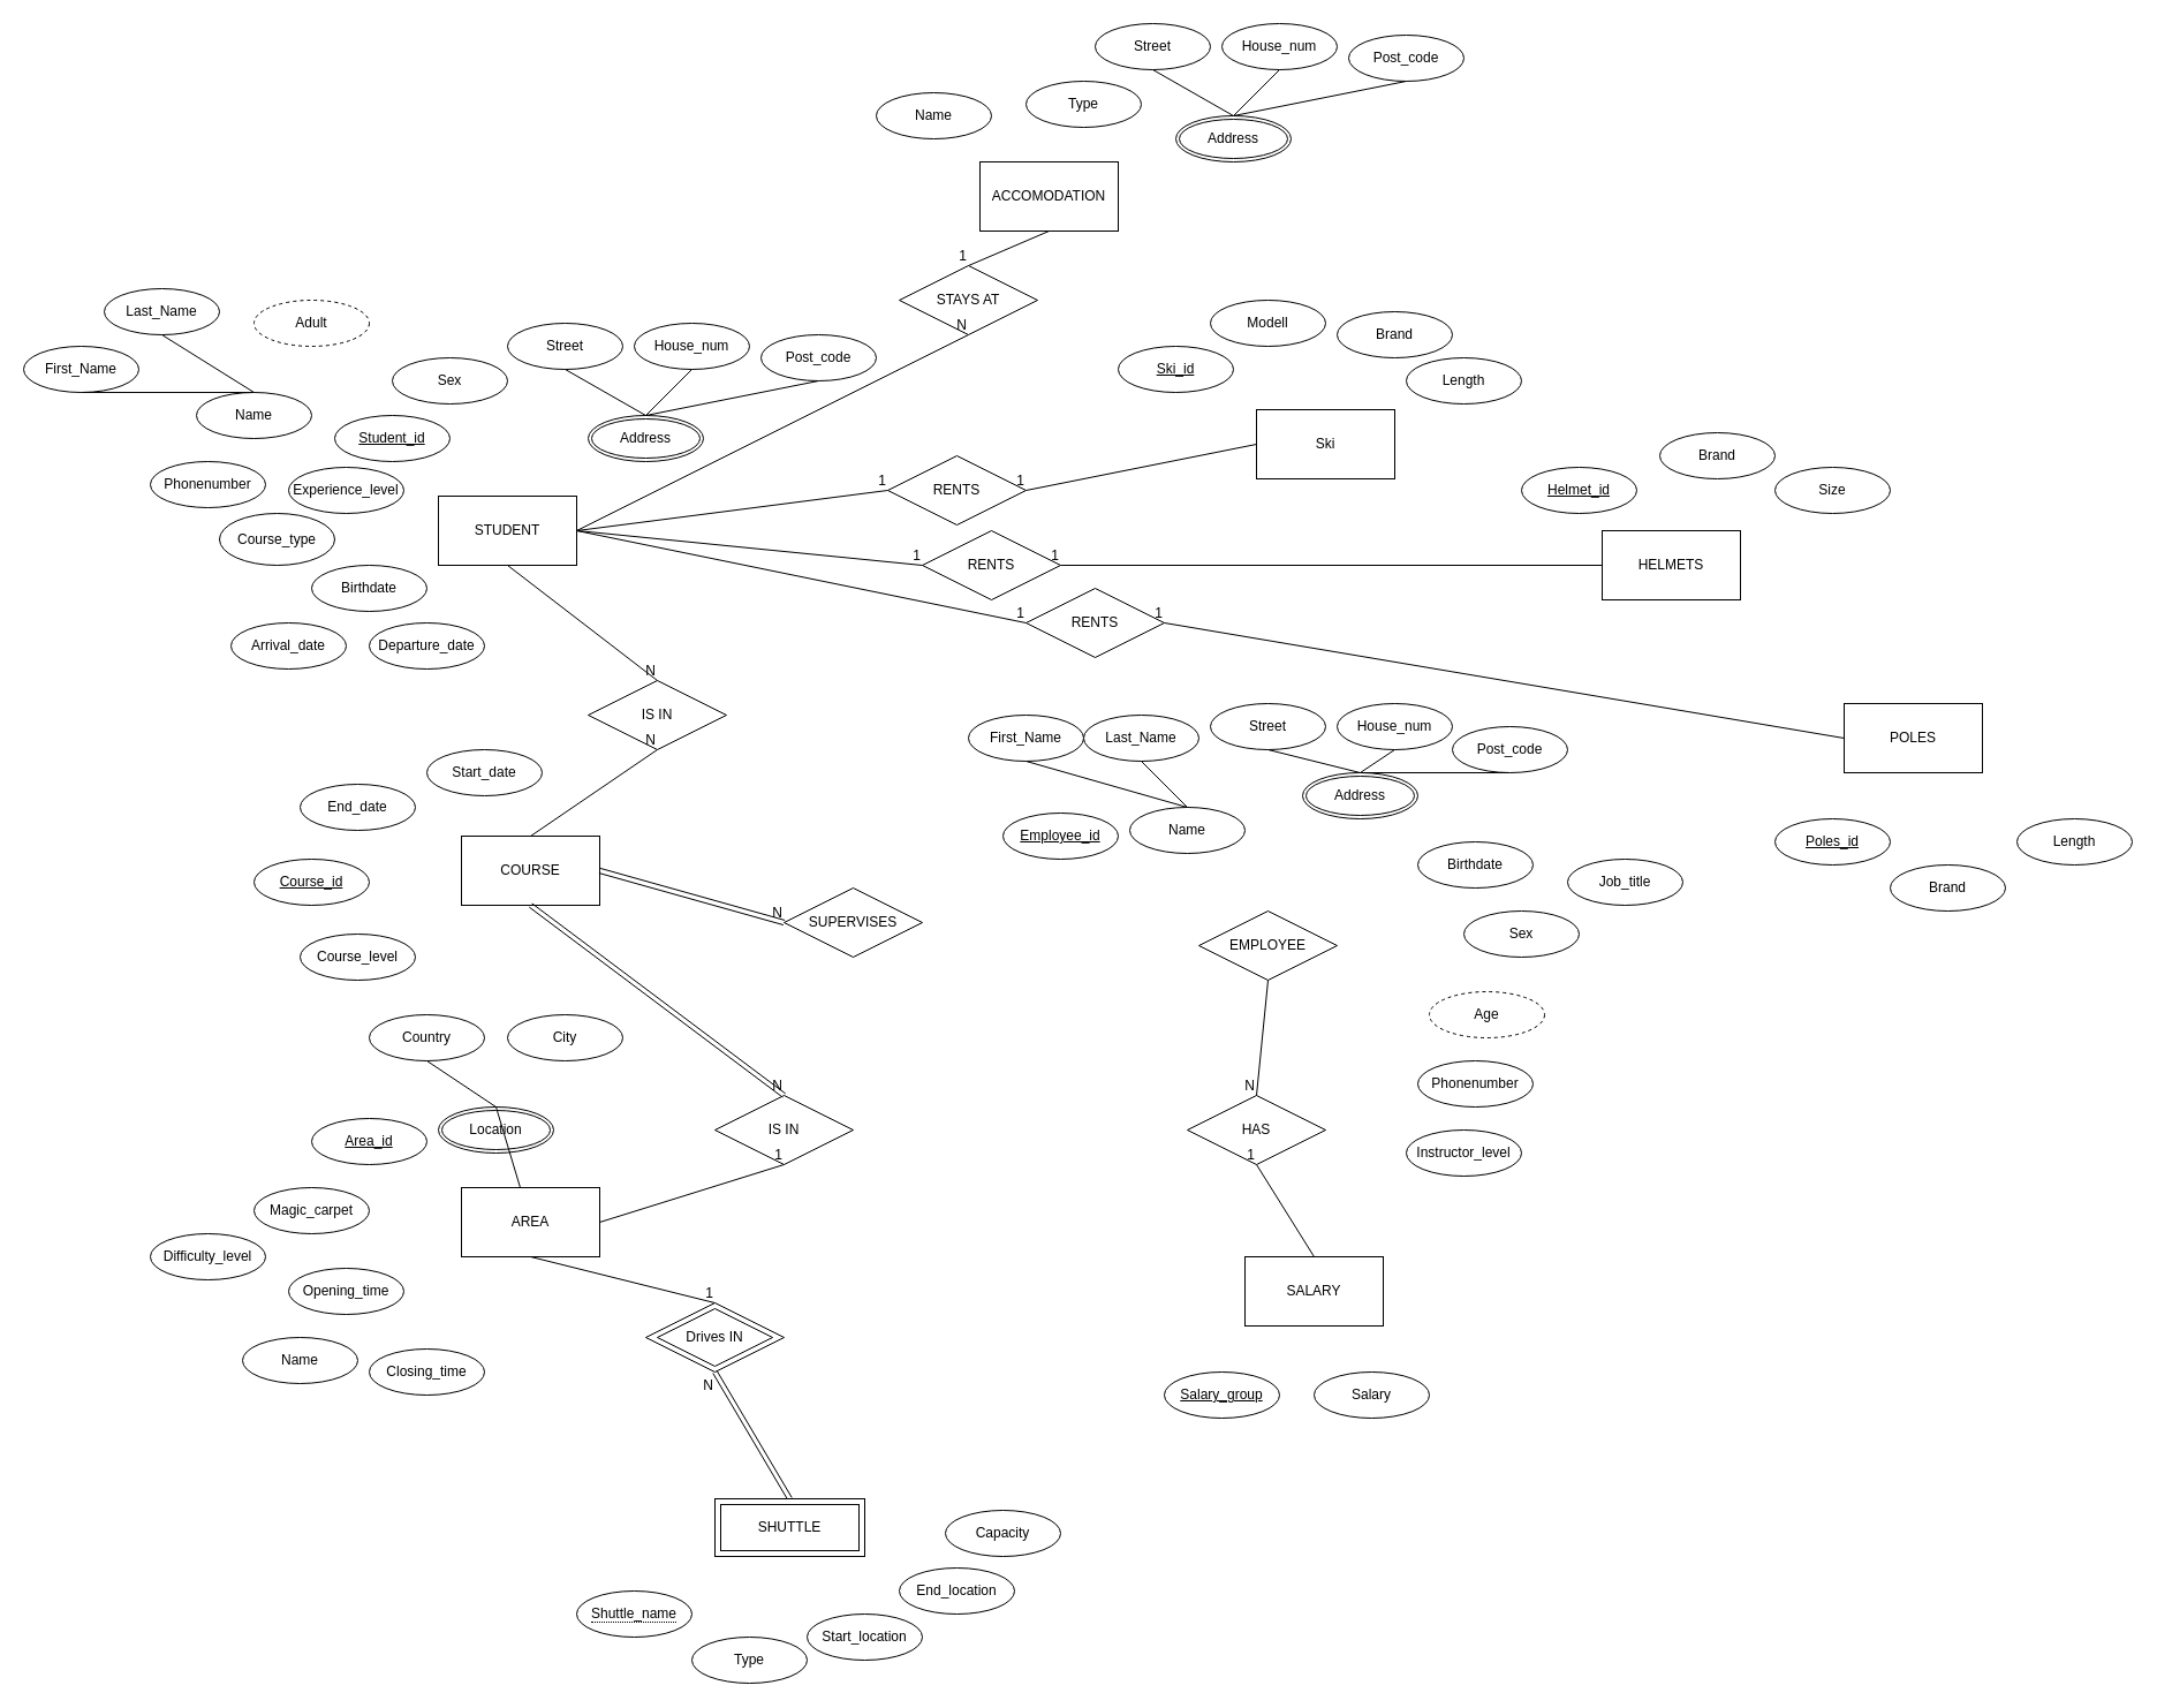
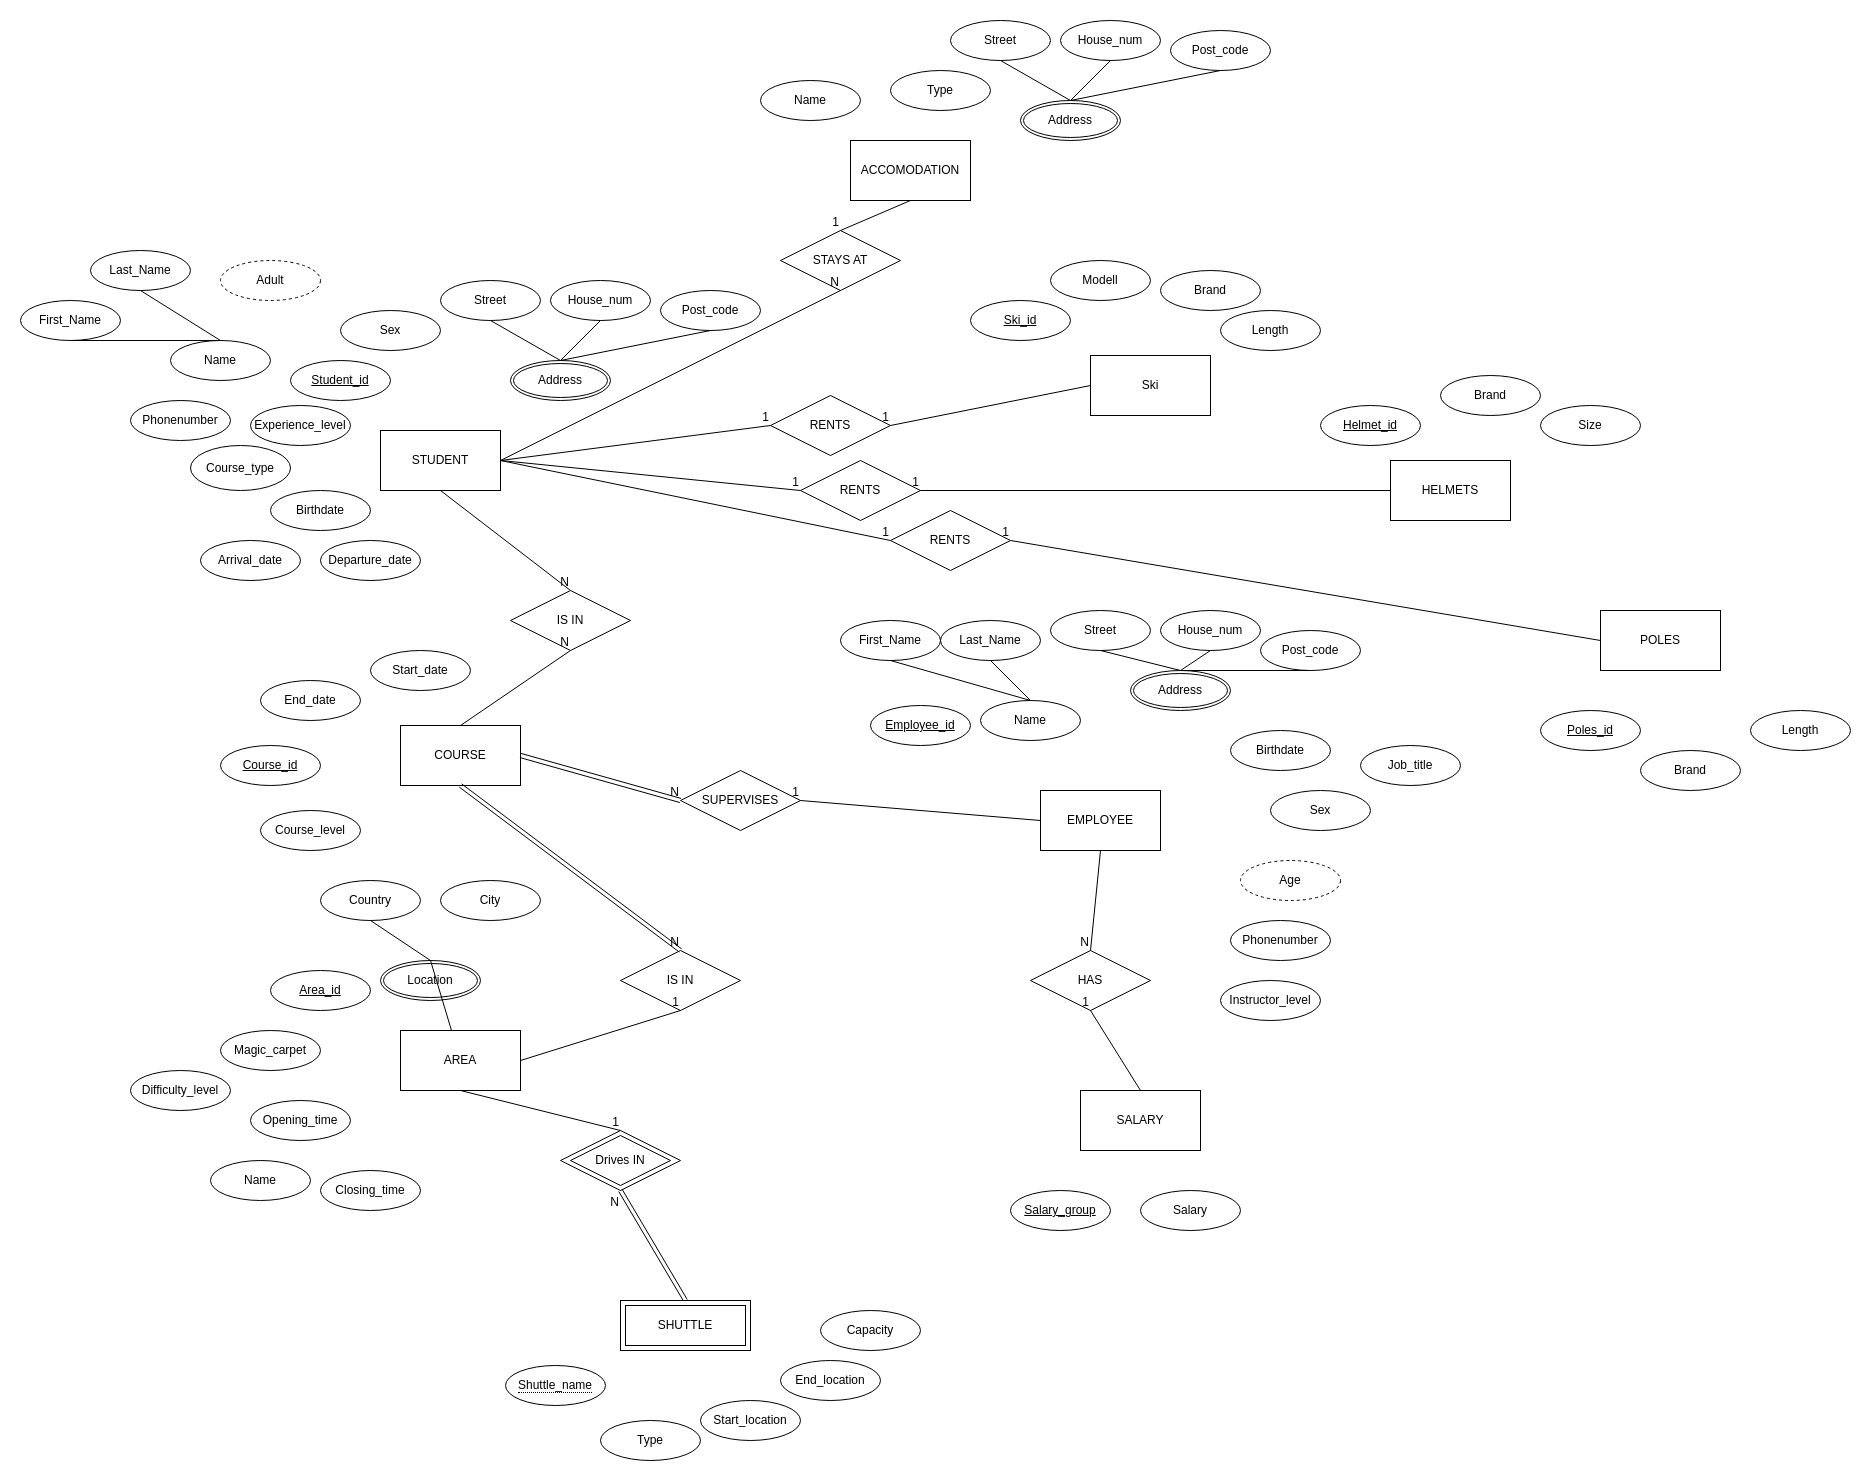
+ <mxCell id="100" value="" style="endArrow=none;html=1;rounded=0;entryX=1;entryY=0.5;entryDx=0;entryDy=0;exitX=0;exitY=0.5;exitDx=0;exitDy=0;" parent="1" source="6" target="73" edge="1"><mxGeometry relative="1" as="geometry"><mxPoint x="870" y="710" as="sourcePoint" /><mxPoint x="1030" y="710" as="targetPoint" /></mxGeometry></mxCell>
+ <mxCell id="101" value="1" style="resizable=0;html=1;whiteSpace=wrap;align=right;verticalAlign=bottom;" parent="100" connectable="0" vertex="1"><mxGeometry x="1" relative="1" as="geometry" /></mxCell>
- <mxCell id="6" value="EMPLOYEE" style="rhombus;whiteSpace=wrap;html=1;" parent="1" vertex="1"><mxGeometry x="1040" y="790" width="120" height="60" as="geometry" /></mxCell>
+ <mxCell id="6" value="EMPLOYEE" style="rounded=0;whiteSpace=wrap;html=1;" parent="1" vertex="1"><mxGeometry x="1040" y="790" width="120" height="60" as="geometry" /></mxCell>
- <mxCell id="93" value="&lt;span style=&quot;border-bottom: 1px dotted&quot;&gt;Shuttle_name&lt;/span&gt;" style="ellipse;whiteSpace=wrap;html=1;align=center;" parent="1" vertex="1"><mxGeometry x="500" y="1380" width="100" height="40" as="geometry" /></mxCell>
+ <mxCell id="93" value="&lt;span style=&quot;border-bottom: 1px dotted&quot;&gt;Shuttle_name&lt;/span&gt;" style="ellipse;whiteSpace=wrap;html=1;align=center;" parent="1" vertex="1"><mxGeometry x="505" y="1365" width="100" height="40" as="geometry" /></mxCell>
